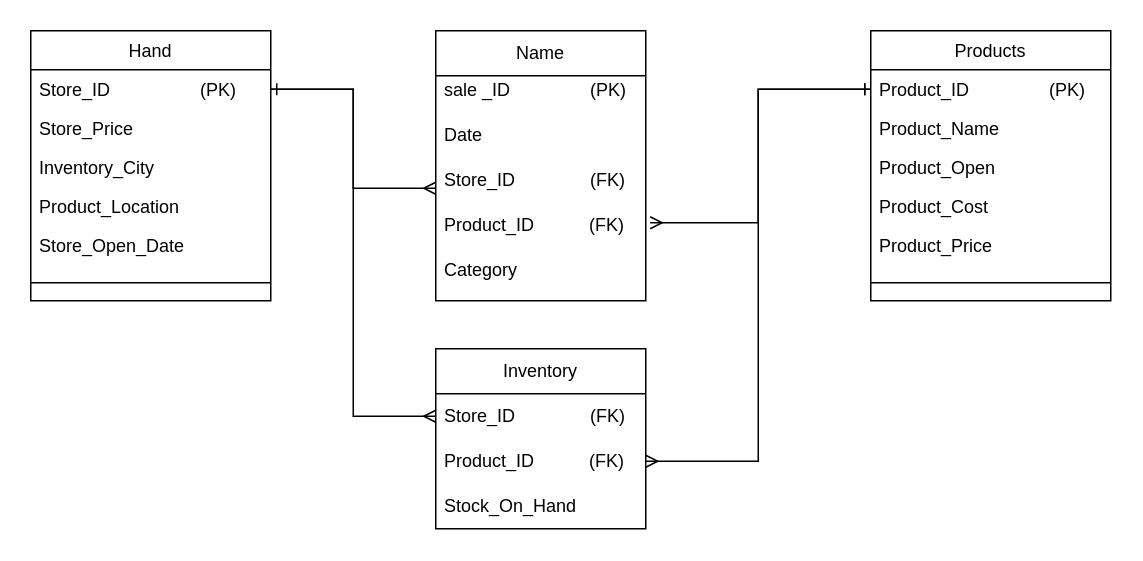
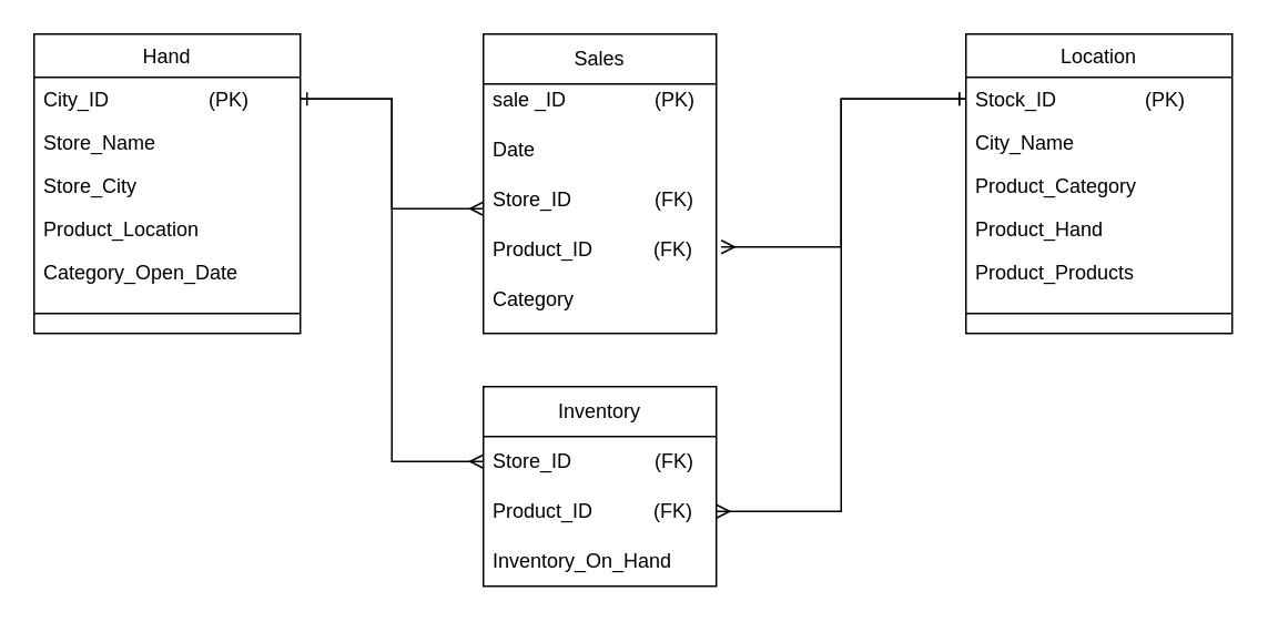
- <mxCell id="2" value="Products&#10;" style="swimlane;fontStyle=0;align=center;verticalAlign=top;childLayout=stackLayout;horizontal=1;startSize=26;horizontalStack=0;resizeParent=1;resizeLast=0;collapsible=1;marginBottom=0;rounded=0;shadow=0;strokeWidth=1;" parent="1" vertex="1"><mxGeometry x="580" y="20" width="160" height="180" as="geometry"><mxRectangle x="550" y="140" width="160" height="26" as="alternateBounds" /></mxGeometry></mxCell>
+ <mxCell id="2" value="Location&#10;" style="swimlane;fontStyle=0;align=center;verticalAlign=top;childLayout=stackLayout;horizontal=1;startSize=26;horizontalStack=0;resizeParent=1;resizeLast=0;collapsible=1;marginBottom=0;rounded=0;shadow=0;strokeWidth=1;" parent="1" vertex="1"><mxGeometry x="580" y="20" width="160" height="180" as="geometry"><mxRectangle x="550" y="140" width="160" height="26" as="alternateBounds" /></mxGeometry></mxCell>
- <mxCell id="9" value="Name" style="swimlane;fontStyle=0;childLayout=stackLayout;horizontal=1;startSize=30;horizontalStack=0;resizeParent=1;resizeParentMax=0;resizeLast=0;collapsible=1;marginBottom=0;whiteSpace=wrap;html=1;" parent="1" vertex="1"><mxGeometry x="290" y="20" width="140" height="180" as="geometry" /></mxCell>
+ <mxCell id="9" value="Sales" style="swimlane;fontStyle=0;childLayout=stackLayout;horizontal=1;startSize=30;horizontalStack=0;resizeParent=1;resizeParentMax=0;resizeLast=0;collapsible=1;marginBottom=0;whiteSpace=wrap;html=1;" parent="1" vertex="1"><mxGeometry x="290" y="20" width="140" height="180" as="geometry" /></mxCell>
- <mxCell id="20" value="Store_ID                  (PK)&#10;&#10;" style="text;align=left;verticalAlign=top;spacingLeft=4;spacingRight=4;overflow=hidden;rotatable=0;points=[[0,0.5],[1,0.5]];portConstraint=eastwest;" parent="19" vertex="1"><mxGeometry y="26" width="160" height="26" as="geometry" /></mxCell>
+ <mxCell id="20" value="City_ID                  (PK)&#10;&#10;" style="text;align=left;verticalAlign=top;spacingLeft=4;spacingRight=4;overflow=hidden;rotatable=0;points=[[0,0.5],[1,0.5]];portConstraint=eastwest;" parent="19" vertex="1"><mxGeometry y="26" width="160" height="26" as="geometry" /></mxCell>
- <mxCell id="3" value="Product_ID                (PK)&#10;&#10;" style="text;align=left;verticalAlign=top;spacingLeft=4;spacingRight=4;overflow=hidden;rotatable=0;points=[[0,0.5],[1,0.5]];portConstraint=eastwest;" parent="2" vertex="1"><mxGeometry y="26" width="160" height="26" as="geometry" /></mxCell>
+ <mxCell id="3" value="Stock_ID                (PK)&#10;&#10;" style="text;align=left;verticalAlign=top;spacingLeft=4;spacingRight=4;overflow=hidden;rotatable=0;points=[[0,0.5],[1,0.5]];portConstraint=eastwest;" parent="2" vertex="1"><mxGeometry y="26" width="160" height="26" as="geometry" /></mxCell>
- <mxCell id="21" value="Store_Price&#10;" style="text;align=left;verticalAlign=top;spacingLeft=4;spacingRight=4;overflow=hidden;rotatable=0;points=[[0,0.5],[1,0.5]];portConstraint=eastwest;rounded=0;shadow=0;html=0;" parent="19" vertex="1"><mxGeometry y="52" width="160" height="26" as="geometry" /></mxCell>
+ <mxCell id="21" value="Store_Name&#10;" style="text;align=left;verticalAlign=top;spacingLeft=4;spacingRight=4;overflow=hidden;rotatable=0;points=[[0,0.5],[1,0.5]];portConstraint=eastwest;rounded=0;shadow=0;html=0;" parent="19" vertex="1"><mxGeometry y="52" width="160" height="26" as="geometry" /></mxCell>
- <mxCell id="4" value="Product_Name&#10;" style="text;align=left;verticalAlign=top;spacingLeft=4;spacingRight=4;overflow=hidden;rotatable=0;points=[[0,0.5],[1,0.5]];portConstraint=eastwest;rounded=0;shadow=0;html=0;" parent="2" vertex="1"><mxGeometry y="52" width="160" height="26" as="geometry" /></mxCell>
+ <mxCell id="4" value="City_Name&#10;" style="text;align=left;verticalAlign=top;spacingLeft=4;spacingRight=4;overflow=hidden;rotatable=0;points=[[0,0.5],[1,0.5]];portConstraint=eastwest;rounded=0;shadow=0;html=0;" parent="2" vertex="1"><mxGeometry y="52" width="160" height="26" as="geometry" /></mxCell>
- <mxCell id="22" value="Inventory_City" style="text;align=left;verticalAlign=top;spacingLeft=4;spacingRight=4;overflow=hidden;rotatable=0;points=[[0,0.5],[1,0.5]];portConstraint=eastwest;rounded=0;shadow=0;html=0;" parent="19" vertex="1"><mxGeometry y="78" width="160" height="26" as="geometry" /></mxCell>
+ <mxCell id="22" value="Store_City" style="text;align=left;verticalAlign=top;spacingLeft=4;spacingRight=4;overflow=hidden;rotatable=0;points=[[0,0.5],[1,0.5]];portConstraint=eastwest;rounded=0;shadow=0;html=0;" parent="19" vertex="1"><mxGeometry y="78" width="160" height="26" as="geometry" /></mxCell>
- <mxCell id="5" value="Product_Open" style="text;align=left;verticalAlign=top;spacingLeft=4;spacingRight=4;overflow=hidden;rotatable=0;points=[[0,0.5],[1,0.5]];portConstraint=eastwest;rounded=0;shadow=0;html=0;" parent="2" vertex="1"><mxGeometry y="78" width="160" height="26" as="geometry" /></mxCell>
+ <mxCell id="5" value="Product_Category" style="text;align=left;verticalAlign=top;spacingLeft=4;spacingRight=4;overflow=hidden;rotatable=0;points=[[0,0.5],[1,0.5]];portConstraint=eastwest;rounded=0;shadow=0;html=0;" parent="2" vertex="1"><mxGeometry y="78" width="160" height="26" as="geometry" /></mxCell>
- <mxCell id="6" value="Product_Cost&#10;" style="text;align=left;verticalAlign=top;spacingLeft=4;spacingRight=4;overflow=hidden;rotatable=0;points=[[0,0.5],[1,0.5]];portConstraint=eastwest;rounded=0;shadow=0;html=0;" parent="2" vertex="1"><mxGeometry y="104" width="160" height="26" as="geometry" /></mxCell>
+ <mxCell id="6" value="Product_Hand&#10;" style="text;align=left;verticalAlign=top;spacingLeft=4;spacingRight=4;overflow=hidden;rotatable=0;points=[[0,0.5],[1,0.5]];portConstraint=eastwest;rounded=0;shadow=0;html=0;" parent="2" vertex="1"><mxGeometry y="104" width="160" height="26" as="geometry" /></mxCell>
- <mxCell id="24" value="Store_Open_Date" style="text;align=left;verticalAlign=top;spacingLeft=4;spacingRight=4;overflow=hidden;rotatable=0;points=[[0,0.5],[1,0.5]];portConstraint=eastwest;rounded=0;shadow=0;html=0;" parent="19" vertex="1"><mxGeometry y="130" width="160" height="26" as="geometry" /></mxCell>
+ <mxCell id="24" value="Category_Open_Date" style="text;align=left;verticalAlign=top;spacingLeft=4;spacingRight=4;overflow=hidden;rotatable=0;points=[[0,0.5],[1,0.5]];portConstraint=eastwest;rounded=0;shadow=0;html=0;" parent="19" vertex="1"><mxGeometry y="130" width="160" height="26" as="geometry" /></mxCell>
- <mxCell id="7" value="Product_Price" style="text;align=left;verticalAlign=top;spacingLeft=4;spacingRight=4;overflow=hidden;rotatable=0;points=[[0,0.5],[1,0.5]];portConstraint=eastwest;rounded=0;shadow=0;html=0;" parent="2" vertex="1"><mxGeometry y="130" width="160" height="26" as="geometry" /></mxCell>
+ <mxCell id="7" value="Product_Products" style="text;align=left;verticalAlign=top;spacingLeft=4;spacingRight=4;overflow=hidden;rotatable=0;points=[[0,0.5],[1,0.5]];portConstraint=eastwest;rounded=0;shadow=0;html=0;" parent="2" vertex="1"><mxGeometry y="130" width="160" height="26" as="geometry" /></mxCell>
- <mxCell id="18" value="Stock_On_Hand" style="text;strokeColor=none;fillColor=none;align=left;verticalAlign=middle;spacingLeft=4;spacingRight=4;overflow=hidden;points=[[0,0.5],[1,0.5]];portConstraint=eastwest;rotatable=0;whiteSpace=wrap;html=1;" parent="15" vertex="1"><mxGeometry y="90" width="140" height="30" as="geometry" /></mxCell>
+ <mxCell id="18" value="Inventory_On_Hand" style="text;strokeColor=none;fillColor=none;align=left;verticalAlign=middle;spacingLeft=4;spacingRight=4;overflow=hidden;points=[[0,0.5],[1,0.5]];portConstraint=eastwest;rotatable=0;whiteSpace=wrap;html=1;" parent="15" vertex="1"><mxGeometry y="90" width="140" height="30" as="geometry" /></mxCell>
